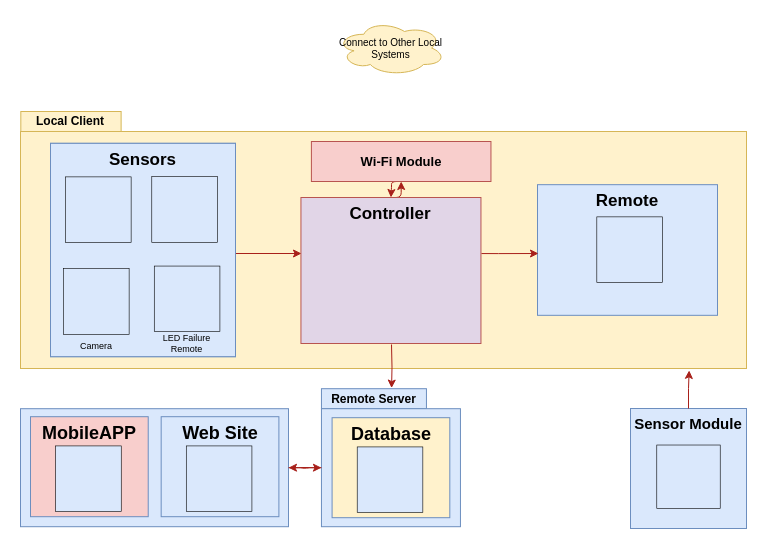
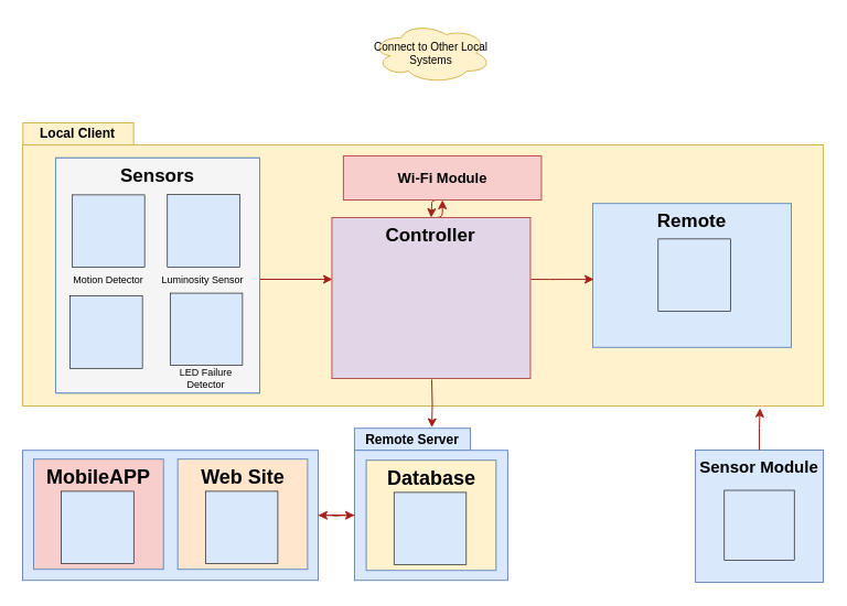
- <mxCell id="46" value="&lt;div style=&quot;font-size: 17px&quot;&gt;&lt;font style=&quot;font-size: 17px&quot; size=&quot;1&quot;&gt;&lt;b style=&quot;font-size: 17px&quot;&gt;Sensors&lt;/b&gt;&lt;/font&gt;&lt;/div&gt;&lt;div style=&quot;font-size: 17px&quot;&gt;&lt;font style=&quot;font-size: 17px&quot;&gt;&lt;br style=&quot;font-size: 17px&quot;&gt;&lt;/font&gt;&lt;/div&gt;&lt;div style=&quot;font-size: 17px&quot;&gt;&lt;font style=&quot;font-size: 17px&quot;&gt;&lt;br style=&quot;font-size: 17px&quot;&gt;&lt;/font&gt;&lt;/div&gt;&lt;div style=&quot;font-size: 17px&quot;&gt;&lt;font style=&quot;font-size: 17px&quot;&gt;&lt;br style=&quot;font-size: 17px&quot;&gt;&lt;/font&gt;&lt;/div&gt;" style="rounded=0;whiteSpace=wrap;html=1;fillColor=#dae8fc;strokeColor=#6C8EBF;fontColor=default;verticalAlign=top;" parent="45" vertex="1"><mxGeometry width="185" height="213.37" as="geometry" /></mxCell>
+ <mxCell id="46" value="&lt;div style=&quot;font-size: 17px&quot;&gt;&lt;font style=&quot;font-size: 17px&quot; size=&quot;1&quot;&gt;&lt;b style=&quot;font-size: 17px&quot;&gt;Sensors&lt;/b&gt;&lt;/font&gt;&lt;/div&gt;&lt;div style=&quot;font-size: 17px&quot;&gt;&lt;font style=&quot;font-size: 17px&quot;&gt;&lt;br style=&quot;font-size: 17px&quot;&gt;&lt;/font&gt;&lt;/div&gt;&lt;div style=&quot;font-size: 17px&quot;&gt;&lt;font style=&quot;font-size: 17px&quot;&gt;&lt;br style=&quot;font-size: 17px&quot;&gt;&lt;/font&gt;&lt;/div&gt;&lt;div style=&quot;font-size: 17px&quot;&gt;&lt;font style=&quot;font-size: 17px&quot;&gt;&lt;br style=&quot;font-size: 17px&quot;&gt;&lt;/font&gt;&lt;/div&gt;" style="rounded=0;whiteSpace=wrap;html=1;fillColor=#f5f5f5;strokeColor=#6C8EBF;fontColor=default;verticalAlign=top;" parent="45" vertex="1"><mxGeometry width="185" height="213.37" as="geometry" /></mxCell>
+ <mxCell id="60" value="Luminosity Sensor" style="text;html=1;strokeColor=none;fillColor=none;align=center;verticalAlign=middle;whiteSpace=wrap;rounded=0;sketch=0;fontColor=default;fontSize=9;strokeWidth=0.6;" parent="59" vertex="1"><mxGeometry y="67.63" width="80.56" height="20" as="geometry" /></mxCell>
+ <mxCell id="50" value="&lt;font style=&quot;font-size: 9px;&quot;&gt;Motion Detector&lt;/font&gt;" style="text;html=1;strokeColor=none;fillColor=none;align=center;verticalAlign=middle;whiteSpace=wrap;rounded=0;sketch=0;fontColor=default;fontSize=9;strokeWidth=0.6;" parent="47" vertex="1"><mxGeometry x="0.22" y="67.63" width="66.19" height="20" as="geometry" /></mxCell>
- <mxCell id="56" value="LED Failure Remote" style="text;html=1;strokeColor=none;fillColor=none;align=center;verticalAlign=middle;whiteSpace=wrap;rounded=0;sketch=0;fontColor=default;fontSize=9;strokeWidth=0.6;" parent="55" vertex="1"><mxGeometry y="67.82" width="80.56" height="20" as="geometry" /></mxCell>
+ <mxCell id="56" value="LED Failure Detector" style="text;html=1;strokeColor=none;fillColor=none;align=center;verticalAlign=middle;whiteSpace=wrap;rounded=0;sketch=0;fontColor=default;fontSize=9;strokeWidth=0.6;" parent="55" vertex="1"><mxGeometry y="67.82" width="80.56" height="20" as="geometry" /></mxCell>
- <mxCell id="53" value="Camera" style="text;html=1;strokeColor=none;fillColor=none;align=center;verticalAlign=middle;whiteSpace=wrap;rounded=0;sketch=0;fontColor=default;fontSize=9;strokeWidth=0.6;" parent="51" vertex="1"><mxGeometry x="0.22" y="67.63" width="66.19" height="20" as="geometry" /></mxCell>
- <mxCell id="27" value="Web Site" style="rounded=0;whiteSpace=wrap;html=1;fillColor=#dae8fc;strokeColor=#6c8ebf;fontColor=default;verticalAlign=top;fontStyle=1;fontSize=18;labelBackgroundColor=none;" parent="26" vertex="1"><mxGeometry width="117.72" height="100" as="geometry" /></mxCell>
+ <mxCell id="27" value="Web Site" style="rounded=0;whiteSpace=wrap;html=1;fillColor=#ffe6cc;strokeColor=#6c8ebf;fontColor=default;verticalAlign=top;fontStyle=1;fontSize=18;labelBackgroundColor=none;" parent="26" vertex="1"><mxGeometry width="117.72" height="100" as="geometry" /></mxCell>
